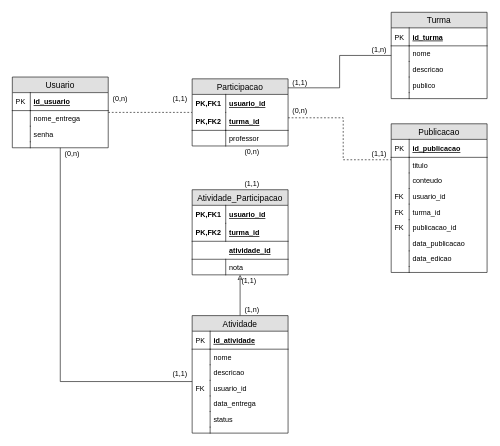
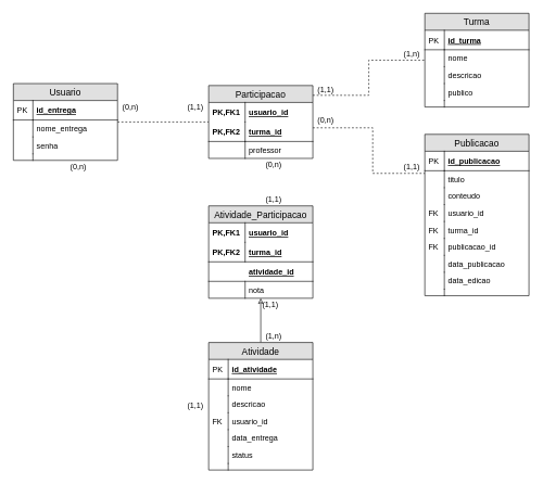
- <mxCell id="33" style="edgeStyle=orthogonalEdgeStyle;rounded=0;orthogonalLoop=1;jettySize=auto;html=1;endArrow=none;endFill=0;" parent="1" source="13" target="20" edge="1"><mxGeometry relative="1" as="geometry"><Array as="points"><mxPoint x="566" y="146" /><mxPoint x="566" y="92" /></Array></mxGeometry></mxCell>
+ <mxCell id="33" style="edgeStyle=orthogonalEdgeStyle;rounded=0;orthogonalLoop=1;jettySize=auto;html=1;endArrow=none;endFill=0;dashed=1;" parent="1" source="13" target="20" edge="1"><mxGeometry relative="1" as="geometry"><Array as="points"><mxPoint x="566" y="146" /><mxPoint x="566" y="92" /></Array></mxGeometry></mxCell>
- <mxCell id="4" value="id_usuario" style="shape=partialRectangle;top=0;left=0;right=0;bottom=1;align=left;verticalAlign=middle;fillColor=none;spacingLeft=34;spacingRight=4;overflow=hidden;rotatable=0;points=[[0,0.5],[1,0.5]];portConstraint=eastwest;dropTarget=0;fontStyle=5;fontSize=12;" parent="3" vertex="1"><mxGeometry y="26" width="160" height="30" as="geometry" /></mxCell>
+ <mxCell id="4" value="id_entrega" style="shape=partialRectangle;top=0;left=0;right=0;bottom=1;align=left;verticalAlign=middle;fillColor=none;spacingLeft=34;spacingRight=4;overflow=hidden;rotatable=0;points=[[0,0.5],[1,0.5]];portConstraint=eastwest;dropTarget=0;fontStyle=5;fontSize=12;" parent="3" vertex="1"><mxGeometry y="26" width="160" height="30" as="geometry" /></mxCell>
- <mxCell id="73" style="edgeStyle=orthogonalEdgeStyle;rounded=0;orthogonalLoop=1;jettySize=auto;html=1;endArrow=none;endFill=0;" parent="1" source="3" target="58" edge="1"><mxGeometry relative="1" as="geometry"><mxPoint x="62" y="246" as="sourcePoint" /><Array as="points"><mxPoint x="100" y="636" /></Array></mxGeometry></mxCell>
